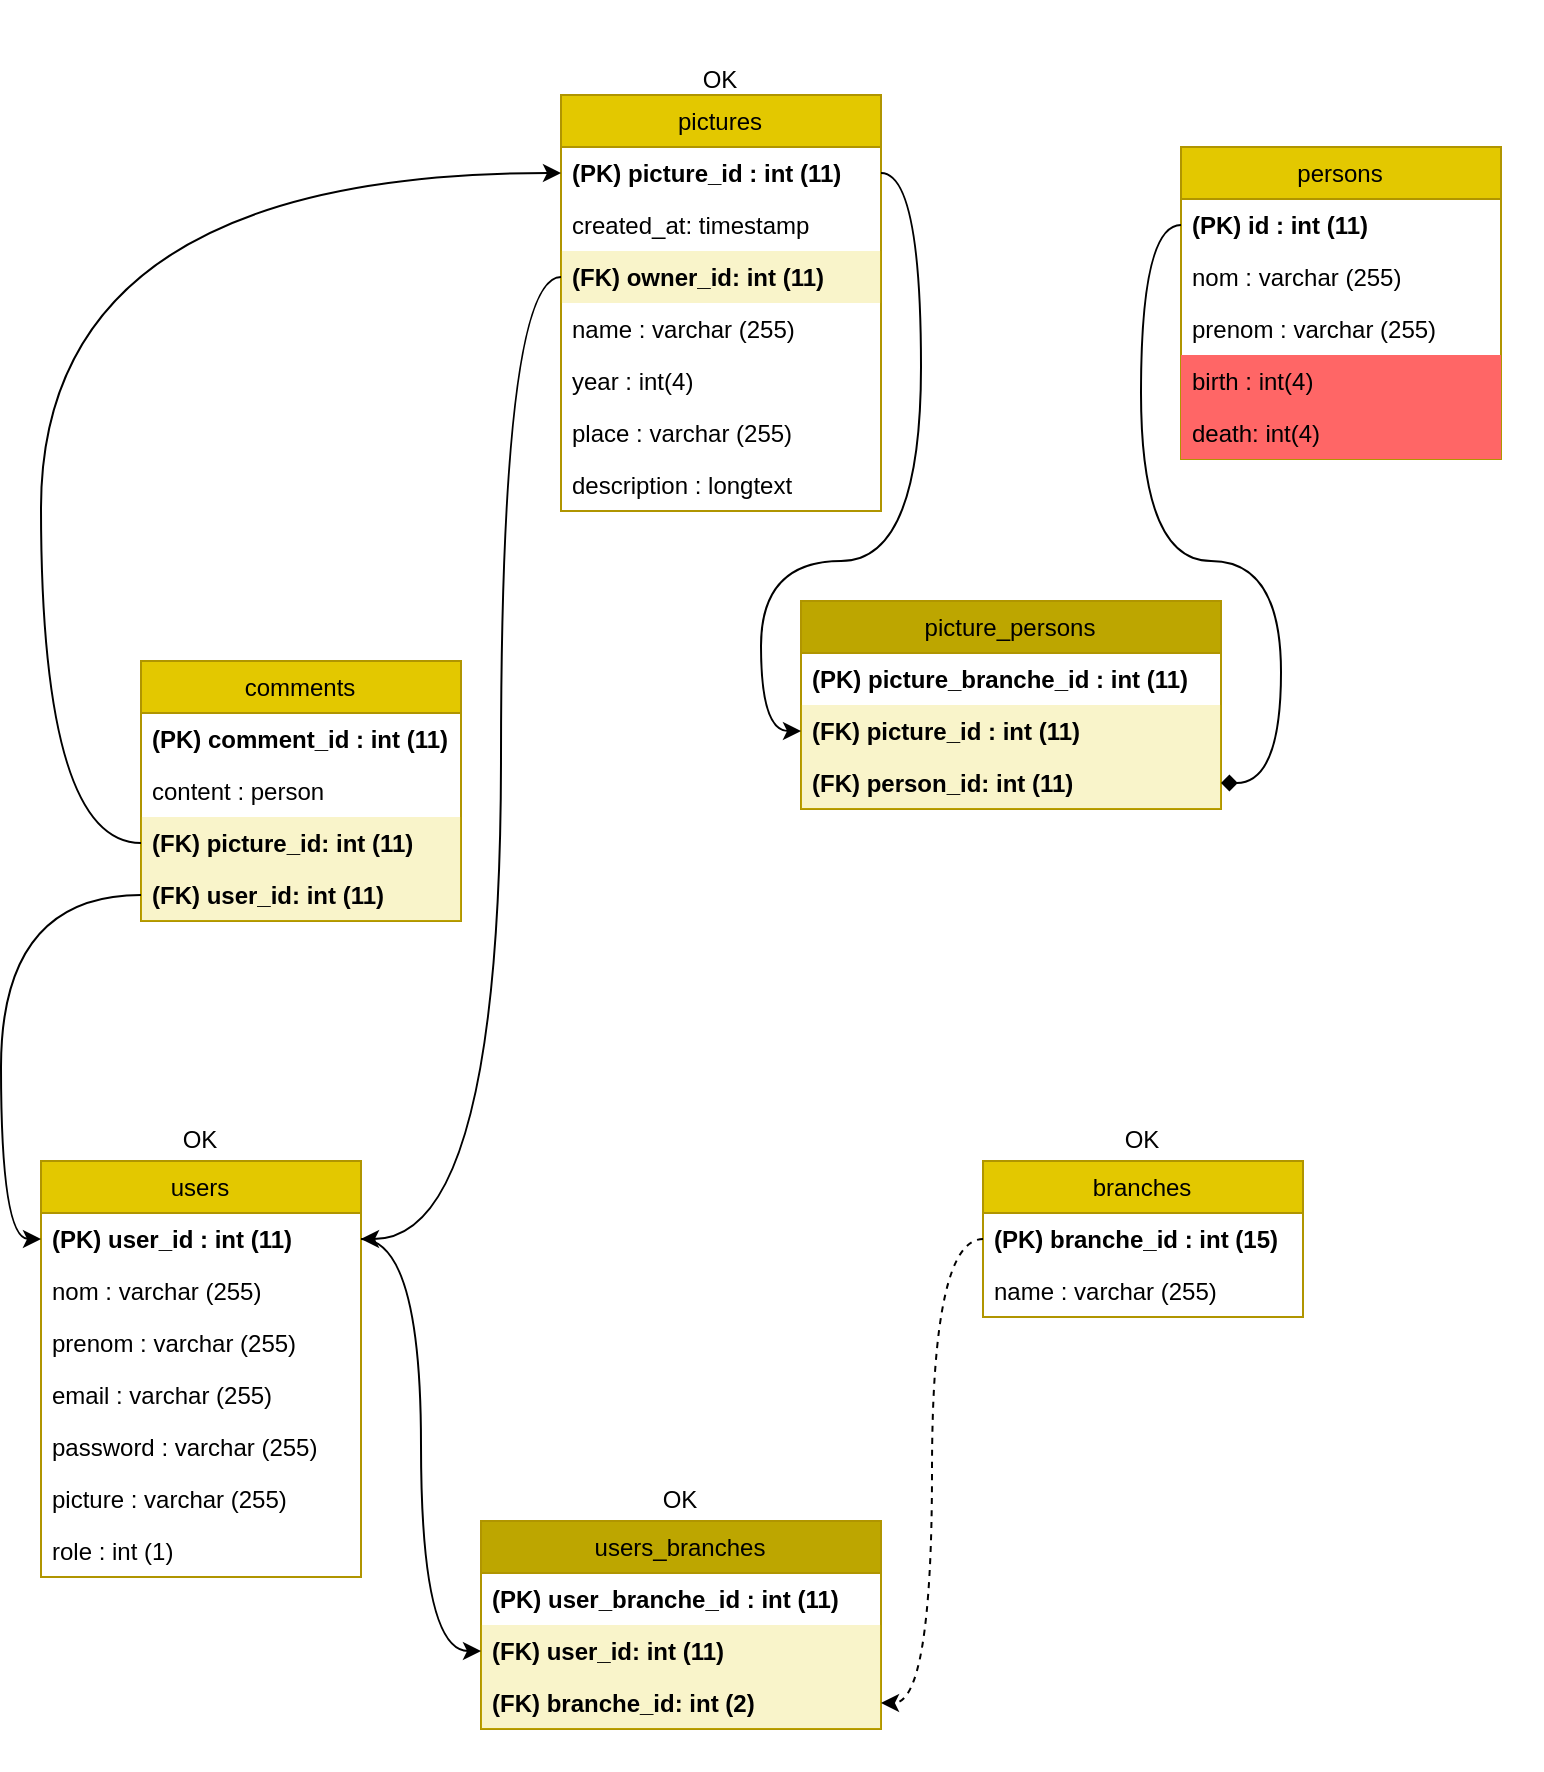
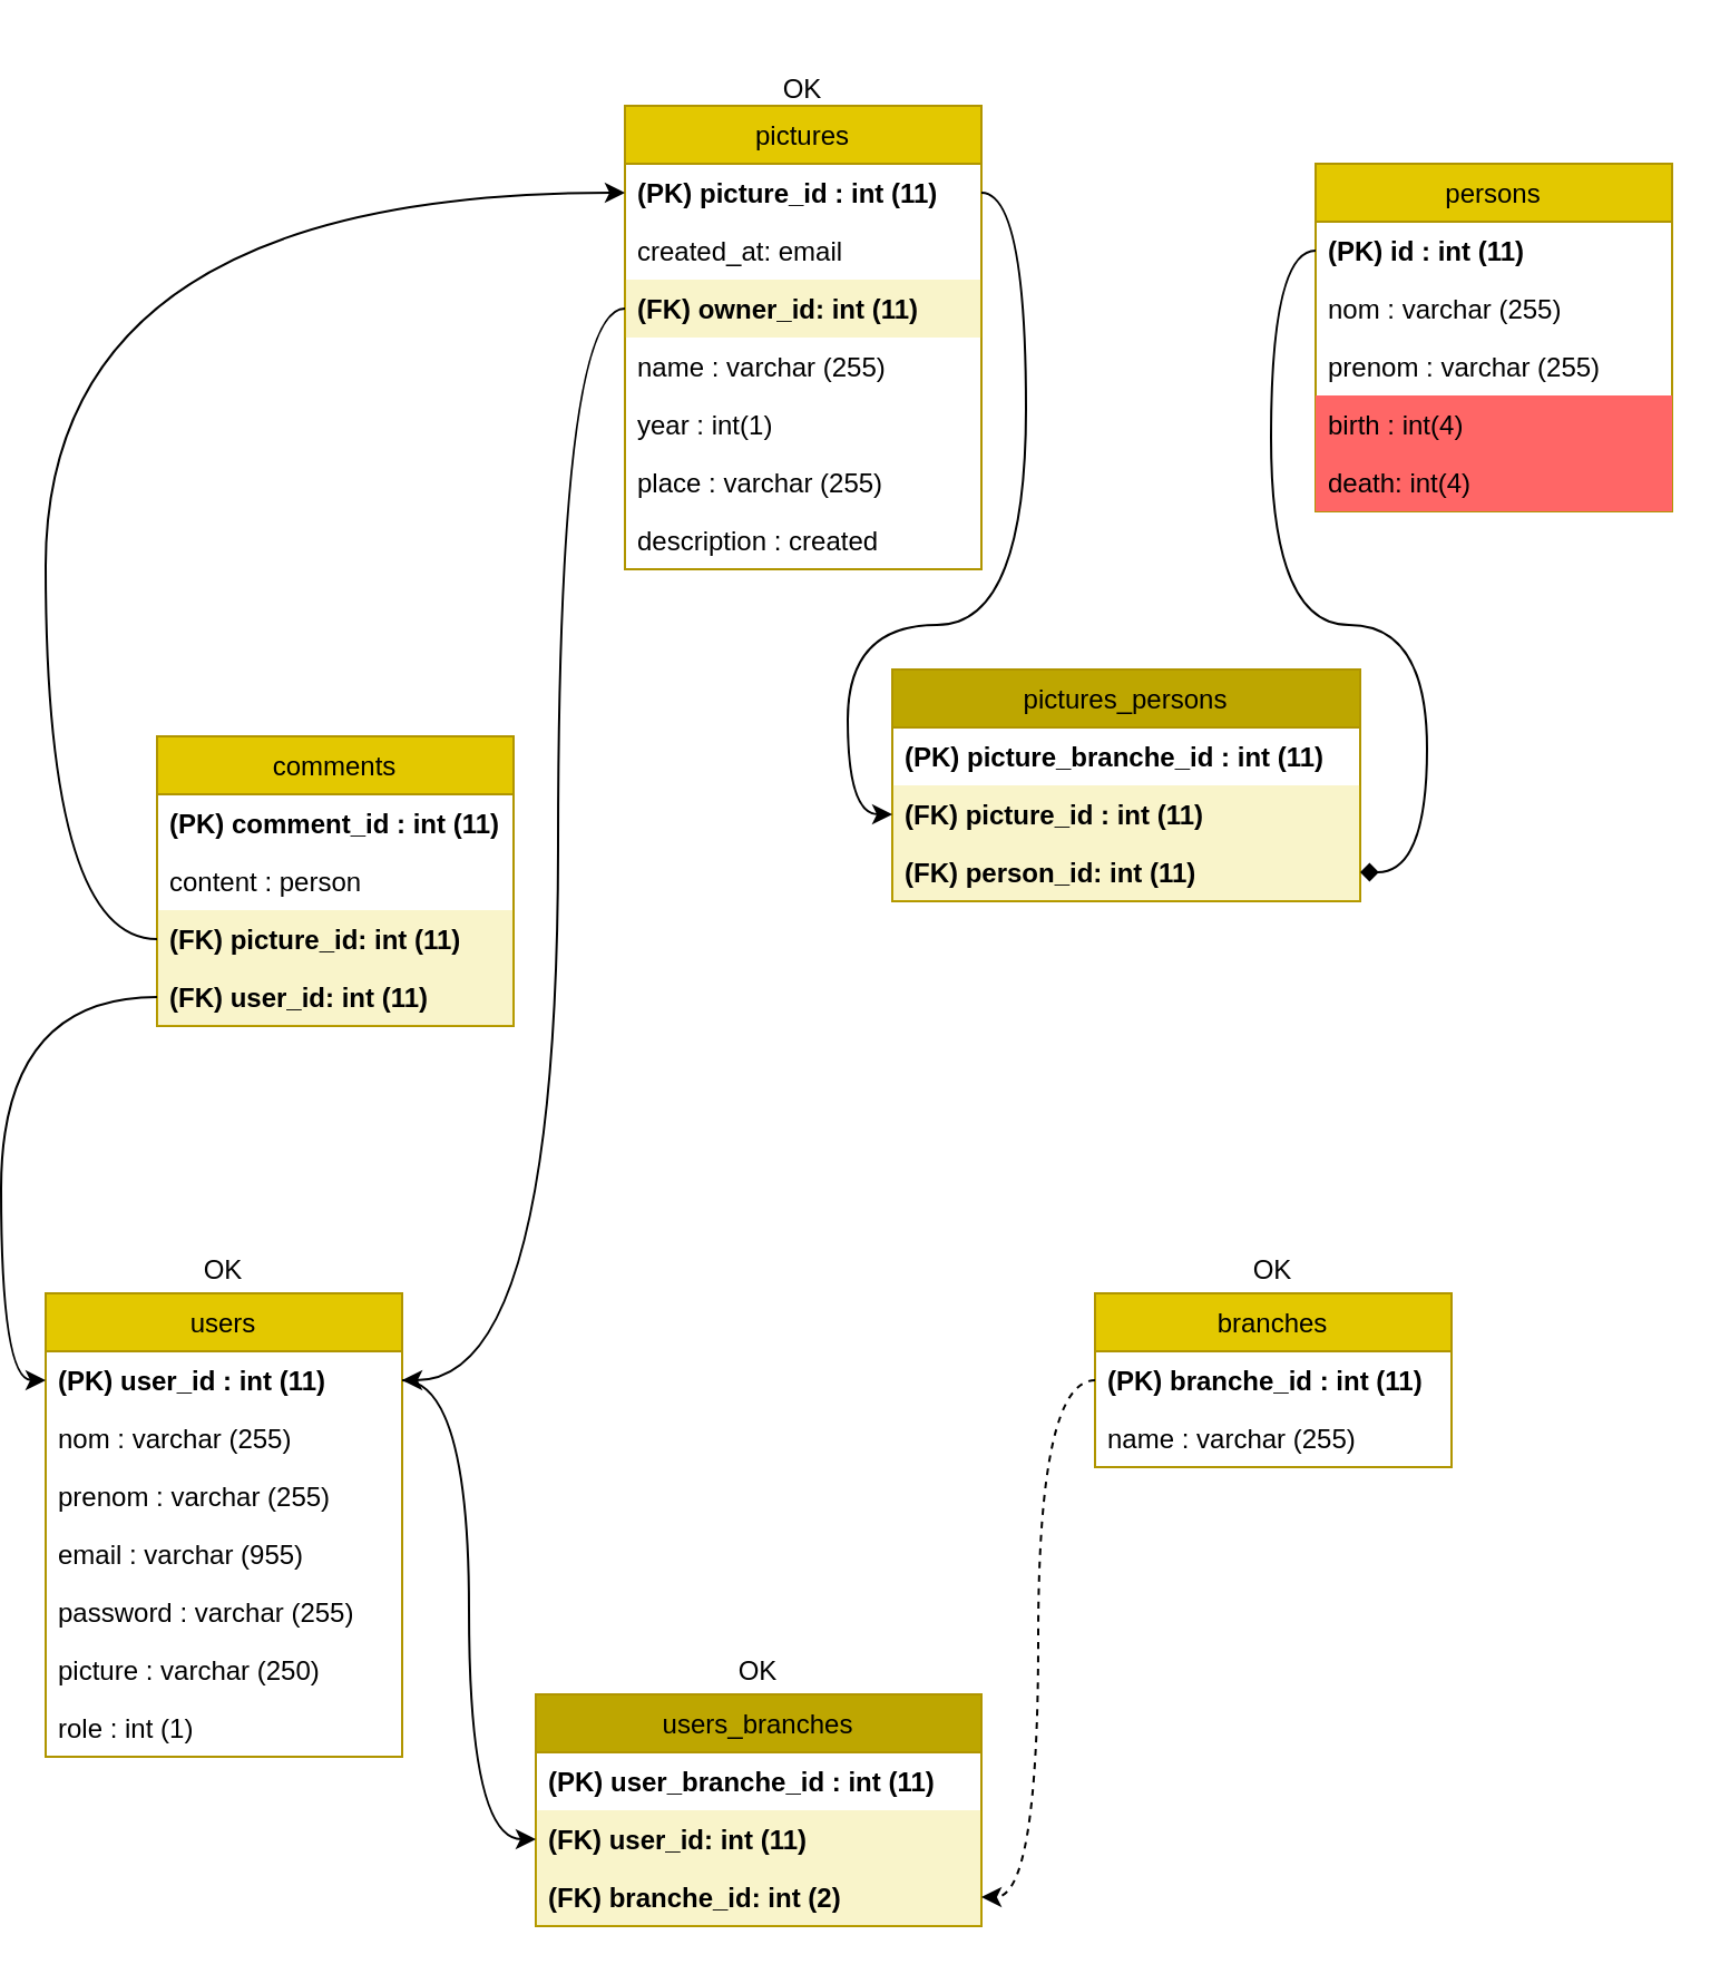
- <mxCell id="12" value="created_at: timestamp" style="text;strokeColor=none;fillColor=none;align=left;verticalAlign=top;spacingLeft=4;spacingRight=4;overflow=hidden;rotatable=0;points=[[0,0.5],[1,0.5]];portConstraint=eastwest;" parent="10" vertex="1"><mxGeometry y="52" width="160" height="26" as="geometry" /></mxCell>
+ <mxCell id="12" value="created_at: email" style="text;strokeColor=none;fillColor=none;align=left;verticalAlign=top;spacingLeft=4;spacingRight=4;overflow=hidden;rotatable=0;points=[[0,0.5],[1,0.5]];portConstraint=eastwest;" parent="10" vertex="1"><mxGeometry y="52" width="160" height="26" as="geometry" /></mxCell>
- <mxCell id="15" value="year : int(4)" style="text;strokeColor=none;fillColor=none;align=left;verticalAlign=top;spacingLeft=4;spacingRight=4;overflow=hidden;rotatable=0;points=[[0,0.5],[1,0.5]];portConstraint=eastwest;" parent="10" vertex="1"><mxGeometry y="130" width="160" height="26" as="geometry" /></mxCell>
+ <mxCell id="15" value="year : int(1)" style="text;strokeColor=none;fillColor=none;align=left;verticalAlign=top;spacingLeft=4;spacingRight=4;overflow=hidden;rotatable=0;points=[[0,0.5],[1,0.5]];portConstraint=eastwest;" parent="10" vertex="1"><mxGeometry y="130" width="160" height="26" as="geometry" /></mxCell>
- <mxCell id="17" value="description : longtext" style="text;strokeColor=none;fillColor=none;align=left;verticalAlign=top;spacingLeft=4;spacingRight=4;overflow=hidden;rotatable=0;points=[[0,0.5],[1,0.5]];portConstraint=eastwest;" parent="10" vertex="1"><mxGeometry y="182" width="160" height="26" as="geometry" /></mxCell>
+ <mxCell id="17" value="description : created" style="text;strokeColor=none;fillColor=none;align=left;verticalAlign=top;spacingLeft=4;spacingRight=4;overflow=hidden;rotatable=0;points=[[0,0.5],[1,0.5]];portConstraint=eastwest;" parent="10" vertex="1"><mxGeometry y="182" width="160" height="26" as="geometry" /></mxCell>
- <mxCell id="24" value="picture_persons" style="swimlane;fontStyle=0;childLayout=stackLayout;horizontal=1;startSize=26;fillColor=#BDA600;horizontalStack=0;resizeParent=1;resizeParentMax=0;resizeLast=0;collapsible=1;marginBottom=0;fontColor=#000000;strokeColor=#B09500;" parent="1" vertex="1"><mxGeometry x="400" y="300" width="210" height="104" as="geometry"><mxRectangle x="50" y="80" width="60" height="30" as="alternateBounds" /></mxGeometry></mxCell>
+ <mxCell id="24" value="pictures_persons" style="swimlane;fontStyle=0;childLayout=stackLayout;horizontal=1;startSize=26;fillColor=#BDA600;horizontalStack=0;resizeParent=1;resizeParentMax=0;resizeLast=0;collapsible=1;marginBottom=0;fontColor=#000000;strokeColor=#B09500;" parent="1" vertex="1"><mxGeometry x="400" y="300" width="210" height="104" as="geometry"><mxRectangle x="50" y="80" width="60" height="30" as="alternateBounds" /></mxGeometry></mxCell>
- <mxCell id="29" value="(PK) branche_id : int (15)" style="text;strokeColor=none;fillColor=none;align=left;verticalAlign=top;spacingLeft=4;spacingRight=4;overflow=hidden;rotatable=0;points=[[0,0.5],[1,0.5]];portConstraint=eastwest;fontStyle=1" parent="28" vertex="1"><mxGeometry y="26" width="160" height="26" as="geometry" /></mxCell>
+ <mxCell id="29" value="(PK) branche_id : int (11)" style="text;strokeColor=none;fillColor=none;align=left;verticalAlign=top;spacingLeft=4;spacingRight=4;overflow=hidden;rotatable=0;points=[[0,0.5],[1,0.5]];portConstraint=eastwest;fontStyle=1" parent="28" vertex="1"><mxGeometry y="26" width="160" height="26" as="geometry" /></mxCell>
- <mxCell id="6" value="email : varchar (255)" style="text;strokeColor=none;fillColor=none;align=left;verticalAlign=top;spacingLeft=4;spacingRight=4;overflow=hidden;rotatable=0;points=[[0,0.5],[1,0.5]];portConstraint=eastwest;" parent="2" vertex="1"><mxGeometry y="104" width="160" height="26" as="geometry" /></mxCell>
+ <mxCell id="6" value="email : varchar (955)" style="text;strokeColor=none;fillColor=none;align=left;verticalAlign=top;spacingLeft=4;spacingRight=4;overflow=hidden;rotatable=0;points=[[0,0.5],[1,0.5]];portConstraint=eastwest;" parent="2" vertex="1"><mxGeometry y="104" width="160" height="26" as="geometry" /></mxCell>
- <mxCell id="8" value="picture : varchar (255)" style="text;strokeColor=none;fillColor=none;align=left;verticalAlign=top;spacingLeft=4;spacingRight=4;overflow=hidden;rotatable=0;points=[[0,0.5],[1,0.5]];portConstraint=eastwest;" parent="2" vertex="1"><mxGeometry y="156" width="160" height="26" as="geometry" /></mxCell>
+ <mxCell id="8" value="picture : varchar (250)" style="text;strokeColor=none;fillColor=none;align=left;verticalAlign=top;spacingLeft=4;spacingRight=4;overflow=hidden;rotatable=0;points=[[0,0.5],[1,0.5]];portConstraint=eastwest;" parent="2" vertex="1"><mxGeometry y="156" width="160" height="26" as="geometry" /></mxCell>
